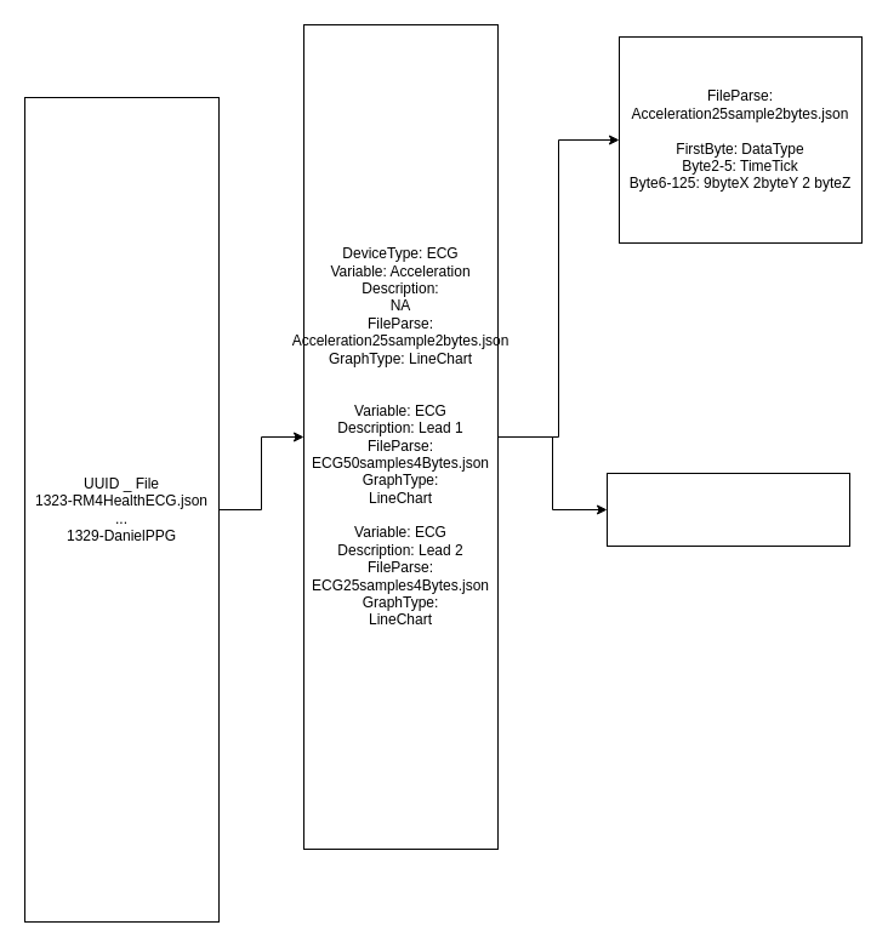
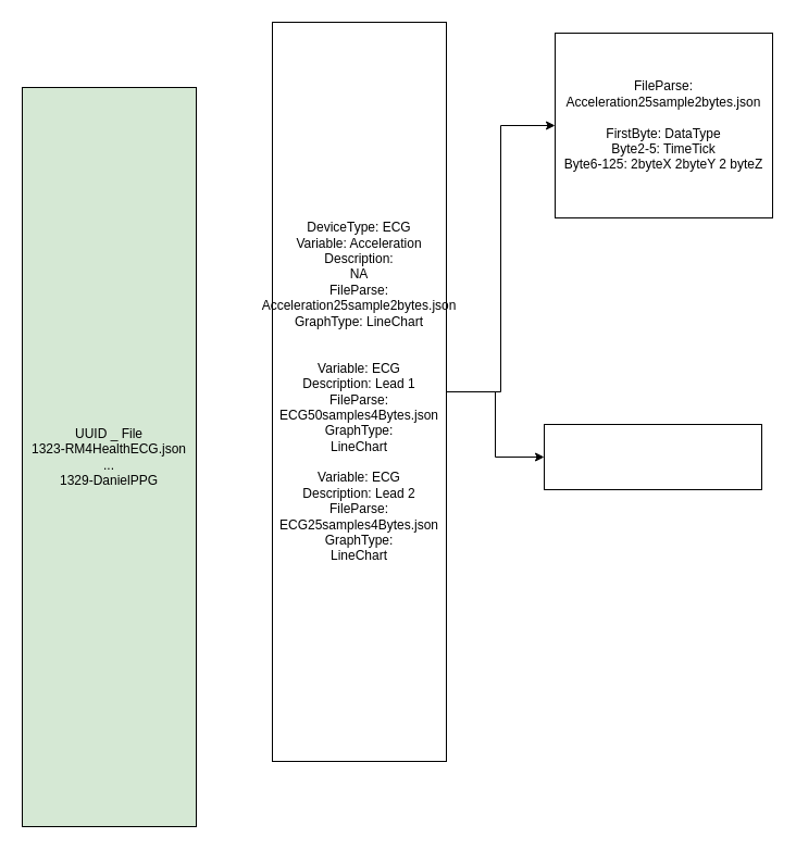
- <mxCell id="7" value="FileParse: Acceleration25sample2bytes.json&lt;br&gt;&lt;br&gt;FirstByte: DataType&lt;br&gt;Byte2-5: TimeTick&lt;br&gt;Byte6-125: 9byteX 2byteY 2 byteZ&lt;br&gt;" style="whiteSpace=wrap;html=1;rounded=0;" vertex="1" parent="1"><mxGeometry x="510" y="30" width="200" height="170" as="geometry" /></mxCell>
+ <mxCell id="7" value="FileParse: Acceleration25sample2bytes.json&lt;br&gt;&lt;br&gt;FirstByte: DataType&lt;br&gt;Byte2-5: TimeTick&lt;br&gt;Byte6-125: 2byteX 2byteY 2 byteZ&lt;br&gt;" style="whiteSpace=wrap;html=1;rounded=0;" vertex="1" parent="1"><mxGeometry x="510" y="30" width="200" height="170" as="geometry" /></mxCell>
- <mxCell id="2" style="edgeStyle=orthogonalEdgeStyle;rounded=0;orthogonalLoop=1;jettySize=auto;html=1;exitX=1;exitY=0.5;exitDx=0;exitDy=0;" edge="1" parent="1" source="3" target="6"><mxGeometry relative="1" as="geometry" /></mxCell>
- <mxCell id="3" value="UUID _ File&lt;br&gt;1323-RM4HealthECG.json&lt;br&gt;...&lt;br&gt;1329-DanielPPG" style="rounded=0;whiteSpace=wrap;html=1;" vertex="1" parent="1"><mxGeometry x="20" y="80" width="160" height="680" as="geometry" /></mxCell>
+ <mxCell id="3" value="UUID _ File&lt;br&gt;1323-RM4HealthECG.json&lt;br&gt;...&lt;br&gt;1329-DanielPPG" style="rounded=0;whiteSpace=wrap;html=1;fillColor=#d5e8d4;" vertex="1" parent="1"><mxGeometry x="20" y="80" width="160" height="680" as="geometry" /></mxCell>
